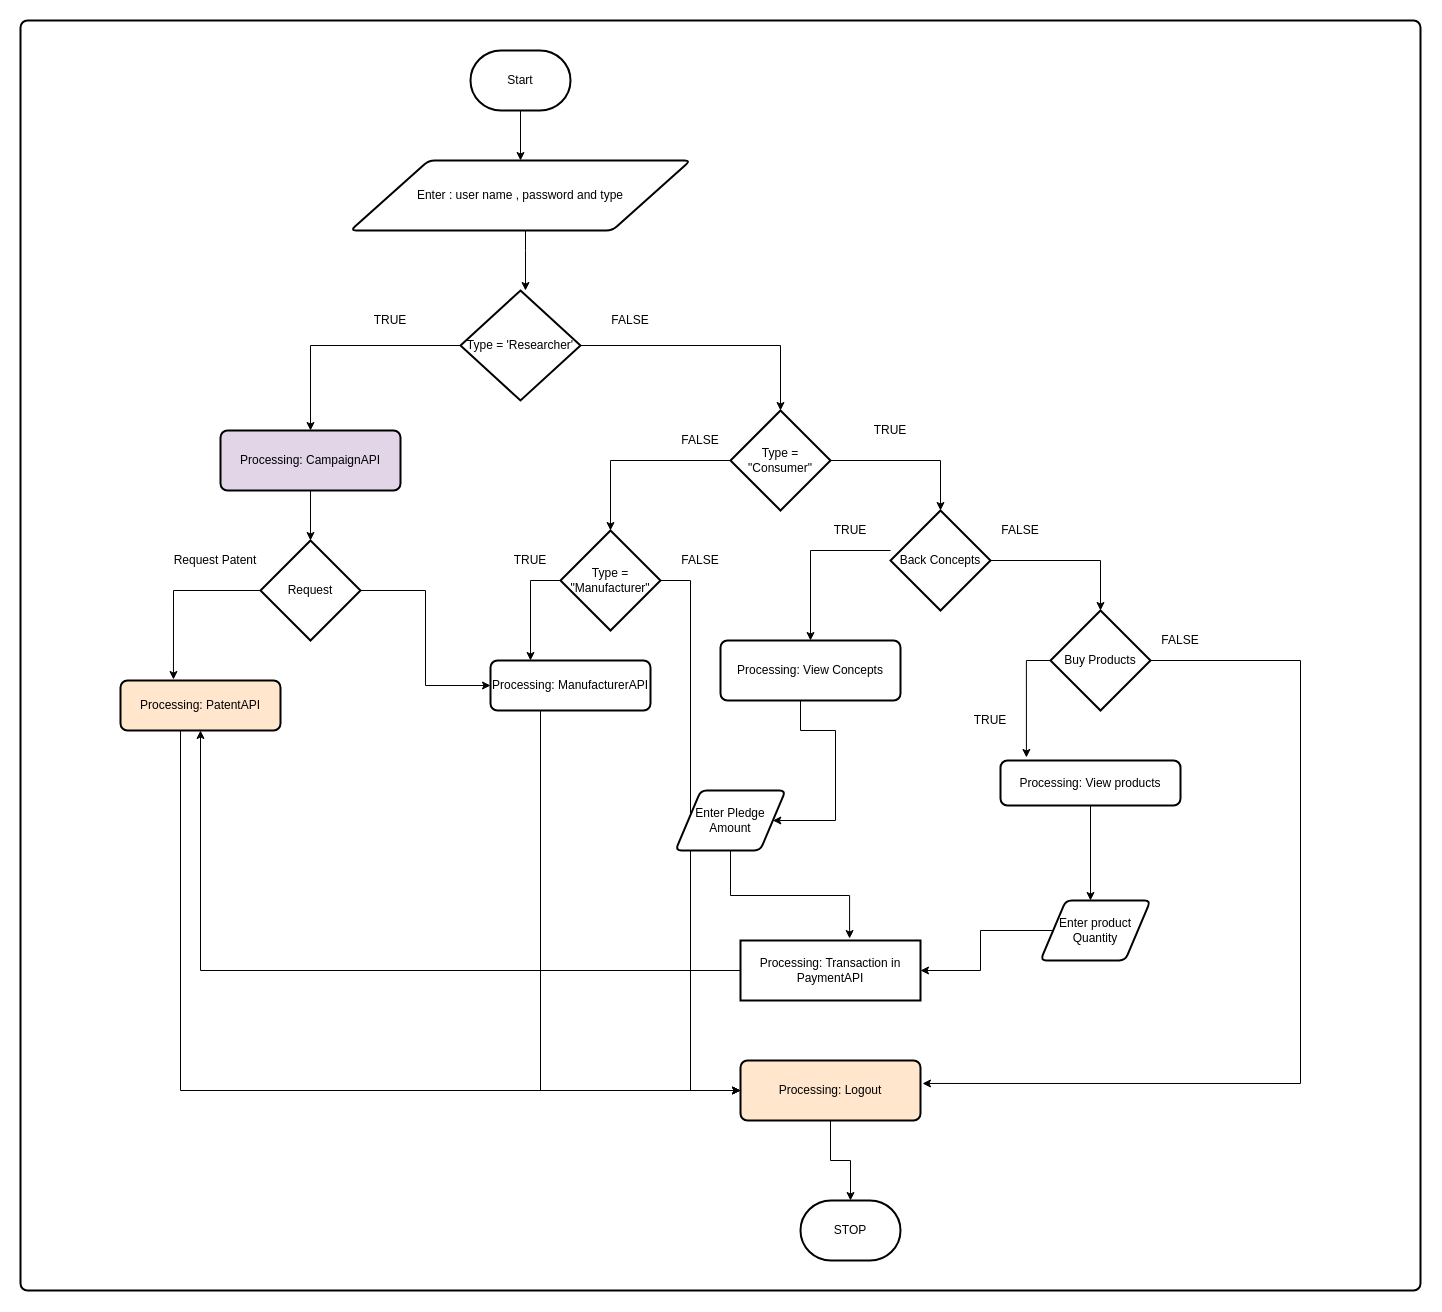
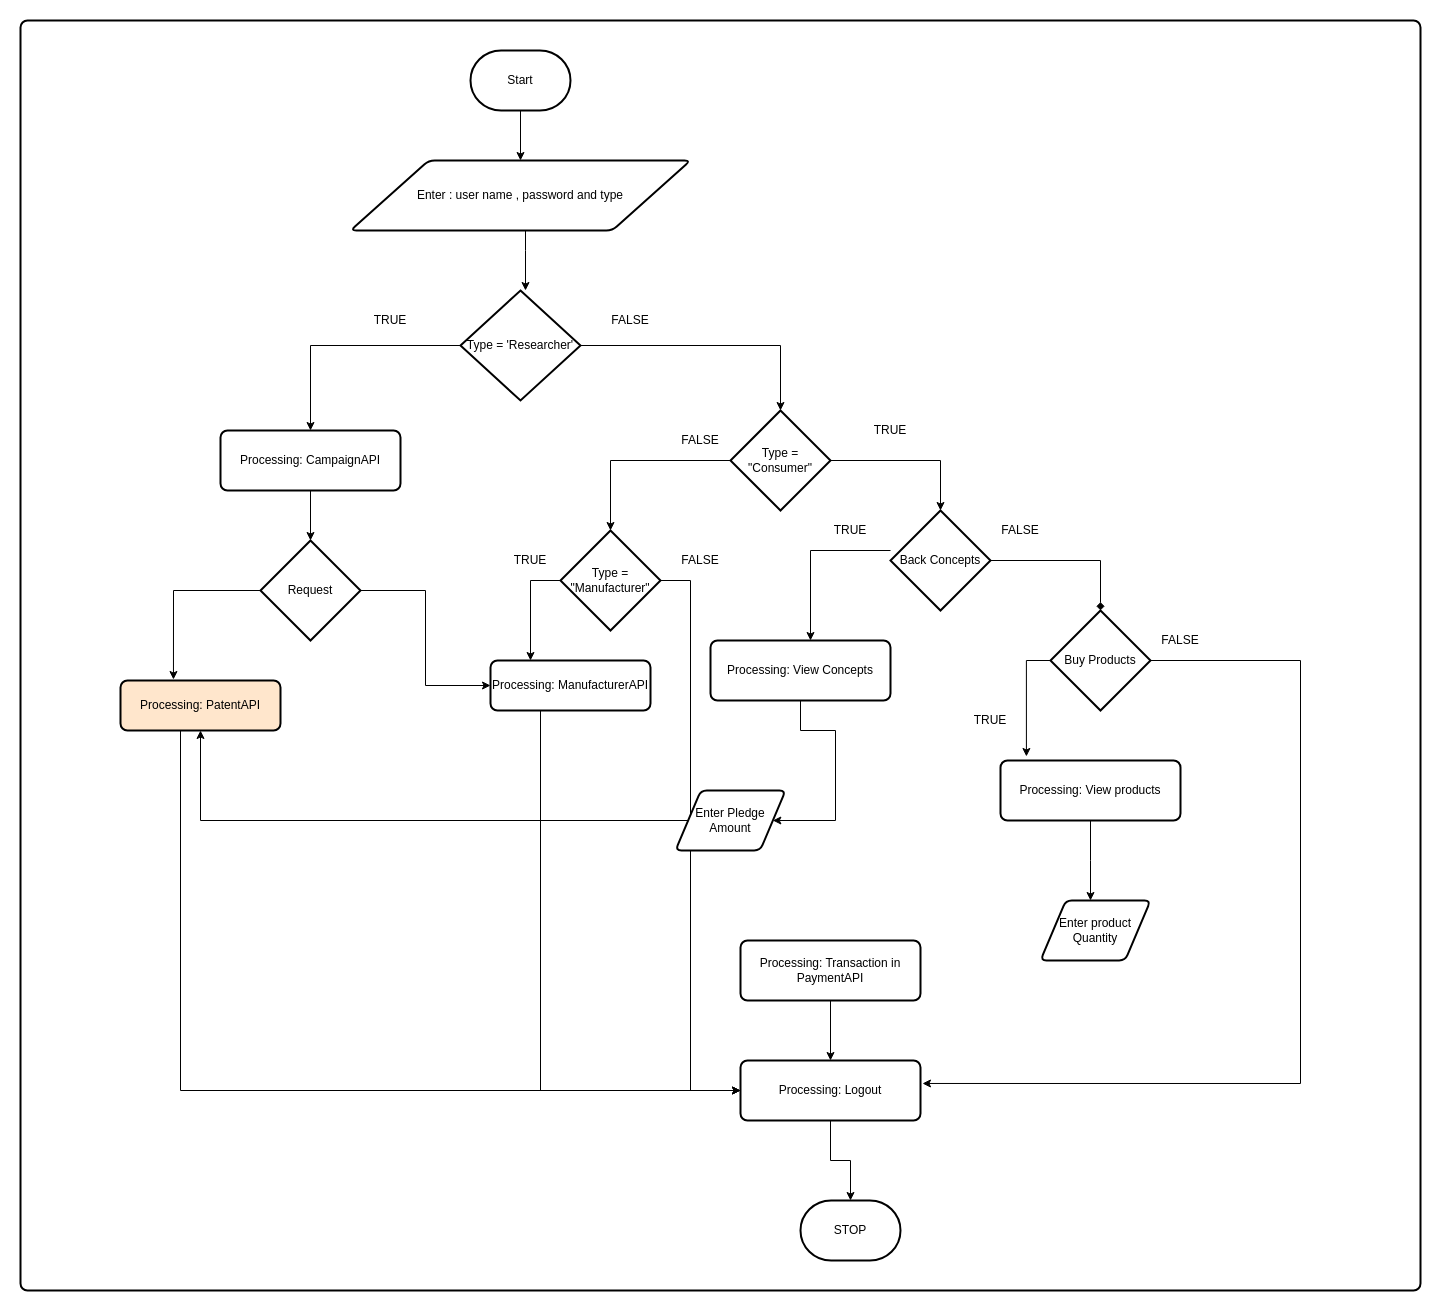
- <mxCell id="15" value="Processing: CampaignAPI" style="rounded=1;whiteSpace=wrap;html=1;absoluteArcSize=1;arcSize=14;strokeWidth=2;fillColor=#e1d5e7;" parent="1" vertex="1"><mxGeometry x="220" y="430" width="180" height="60" as="geometry" /></mxCell>
+ <mxCell id="15" value="Processing: CampaignAPI" style="rounded=1;whiteSpace=wrap;html=1;absoluteArcSize=1;arcSize=14;strokeWidth=2;" parent="1" vertex="1"><mxGeometry x="220" y="430" width="180" height="60" as="geometry" /></mxCell>
- <mxCell id="49" value="Request Patent" style="text;html=1;strokeColor=none;fillColor=none;align=center;verticalAlign=middle;whiteSpace=wrap;rounded=0;" parent="1" vertex="1"><mxGeometry x="170" y="550" width="90" height="20" as="geometry" /></mxCell>
- <mxCell id="25" value="" style="edgeStyle=orthogonalEdgeStyle;rounded=0;orthogonalLoop=1;jettySize=auto;html=1;entryX=0.5;entryY=0;entryDx=0;entryDy=0;entryPerimeter=0;" parent="1" source="26" target="40" edge="1"><mxGeometry relative="1" as="geometry"><mxPoint x="1080" y="560" as="targetPoint" /></mxGeometry></mxCell>
+ <mxCell id="25" value="" style="edgeStyle=orthogonalEdgeStyle;rounded=0;orthogonalLoop=1;jettySize=auto;html=1;entryX=0.5;entryY=0;entryDx=0;entryDy=0;entryPerimeter=0;endArrow=diamond;" parent="1" source="26" target="40" edge="1"><mxGeometry relative="1" as="geometry"><mxPoint x="1080" y="560" as="targetPoint" /></mxGeometry></mxCell>
- <mxCell id="35" value="Processing: View Concepts" style="rounded=1;whiteSpace=wrap;html=1;absoluteArcSize=1;arcSize=14;strokeWidth=2;" parent="1" vertex="1"><mxGeometry x="720" y="640" width="180" height="60" as="geometry" /></mxCell>
+ <mxCell id="35" value="Processing: View Concepts" style="rounded=1;whiteSpace=wrap;html=1;absoluteArcSize=1;arcSize=14;strokeWidth=2;" parent="1" vertex="1"><mxGeometry x="710" y="640" width="180" height="60" as="geometry" /></mxCell>
- <mxCell id="44" value="Processing: View products" style="rounded=1;whiteSpace=wrap;html=1;absoluteArcSize=1;arcSize=14;strokeWidth=2;" parent="1" vertex="1"><mxGeometry x="1000" y="760" width="180" height="45" as="geometry" /></mxCell>
+ <mxCell id="44" value="Processing: View products" style="rounded=1;whiteSpace=wrap;html=1;absoluteArcSize=1;arcSize=14;strokeWidth=2;" parent="1" vertex="1"><mxGeometry x="1000" y="760" width="180" height="60" as="geometry" /></mxCell>
- <mxCell id="27" value="" style="edgeStyle=orthogonalEdgeStyle;rounded=0;orthogonalLoop=1;jettySize=auto;html=1;entryX=0.606;entryY=-0.033;entryDx=0;entryDy=0;entryPerimeter=0;" parent="1" source="28" target="42" edge="1"><mxGeometry relative="1" as="geometry"><mxPoint x="780" y="900" as="targetPoint" /></mxGeometry></mxCell>
+ <mxCell id="27" value="" style="edgeStyle=orthogonalEdgeStyle;rounded=0;orthogonalLoop=1;jettySize=auto;html=1;" parent="1" source="28" target="51" edge="1"><mxGeometry relative="1" as="geometry"><mxPoint x="780" y="900" as="targetPoint" /></mxGeometry></mxCell>
- <mxCell id="31" value="" style="edgeStyle=orthogonalEdgeStyle;rounded=0;orthogonalLoop=1;jettySize=auto;html=1;" parent="1" source="32" target="42" edge="1"><mxGeometry relative="1" as="geometry"><mxPoint x="965" y="930" as="targetPoint" /></mxGeometry></mxCell>
- <mxCell id="41" value="" style="edgeStyle=orthogonalEdgeStyle;rounded=0;orthogonalLoop=1;jettySize=auto;html=1;" parent="1" source="42" target="51" edge="1"><mxGeometry relative="1" as="geometry" /></mxCell>
+ <mxCell id="41" value="" style="edgeStyle=orthogonalEdgeStyle;rounded=0;orthogonalLoop=1;jettySize=auto;html=1;" parent="1" source="42" target="53" edge="1"><mxGeometry relative="1" as="geometry" /></mxCell>
- <mxCell id="42" value="Processing: Transaction in PaymentAPI" style="whiteSpace=wrap;html=1;absoluteArcSize=1;arcSize=14;strokeWidth=2;rounded=0;" parent="1" vertex="1"><mxGeometry x="740" y="940" width="180" height="60" as="geometry" /></mxCell>
+ <mxCell id="42" value="Processing: Transaction in PaymentAPI" style="rounded=1;whiteSpace=wrap;html=1;absoluteArcSize=1;arcSize=14;strokeWidth=2;" parent="1" vertex="1"><mxGeometry x="740" y="940" width="180" height="60" as="geometry" /></mxCell>
- <mxCell id="53" value="Processing: Logout" style="rounded=1;whiteSpace=wrap;html=1;absoluteArcSize=1;arcSize=14;strokeWidth=2;fillColor=#ffe6cc;" parent="1" vertex="1"><mxGeometry x="740" y="1060" width="180" height="60" as="geometry" /></mxCell>
+ <mxCell id="53" value="Processing: Logout" style="rounded=1;whiteSpace=wrap;html=1;absoluteArcSize=1;arcSize=14;strokeWidth=2;" parent="1" vertex="1"><mxGeometry x="740" y="1060" width="180" height="60" as="geometry" /></mxCell>
